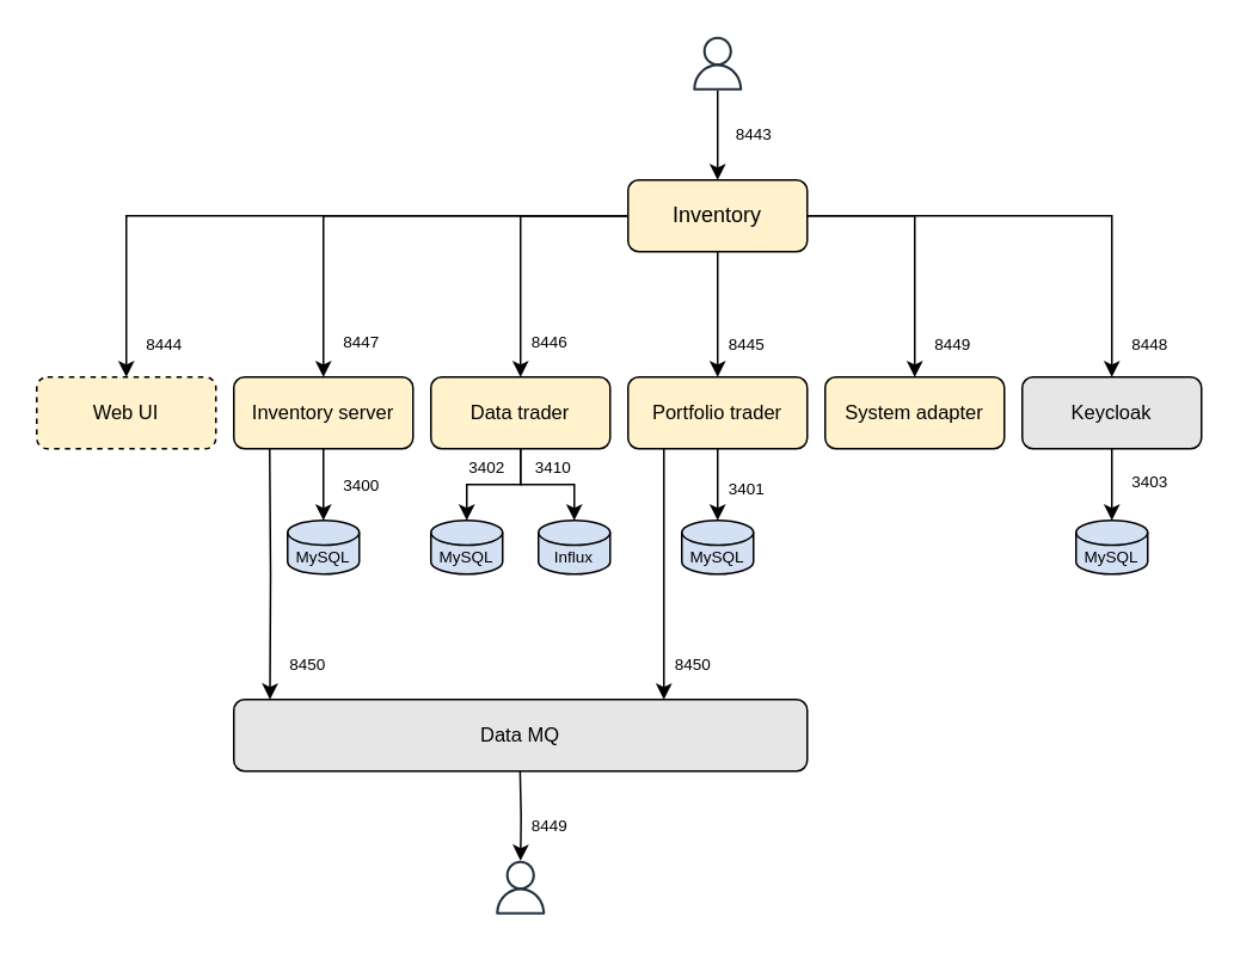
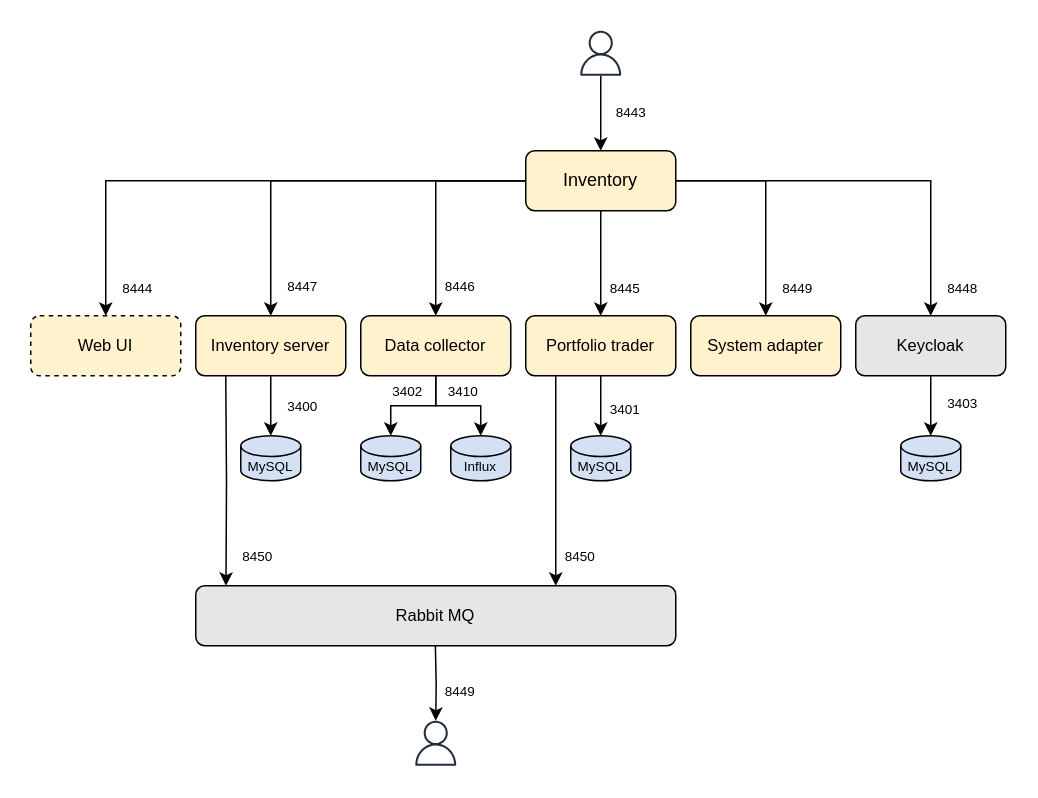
- <mxCell id="15" value="Data trader" style="rounded=1;whiteSpace=wrap;html=1;fontSize=11;fillColor=#FFF2CC;" parent="1" vertex="1"><mxGeometry x="240" y="210" width="100" height="40" as="geometry" /></mxCell>
+ <mxCell id="15" value="Data collector" style="rounded=1;whiteSpace=wrap;html=1;fontSize=11;fillColor=#FFF2CC;" parent="1" vertex="1"><mxGeometry x="240" y="210" width="100" height="40" as="geometry" /></mxCell>
- <mxCell id="39" value="Data MQ" style="rounded=1;whiteSpace=wrap;html=1;fontSize=11;fillColor=#E6E6E6;" vertex="1" parent="1"><mxGeometry x="130" y="390" width="320" height="40" as="geometry" /></mxCell>
+ <mxCell id="39" value="Rabbit MQ" style="rounded=1;whiteSpace=wrap;html=1;fontSize=11;fillColor=#E6E6E6;" vertex="1" parent="1"><mxGeometry x="130" y="390" width="320" height="40" as="geometry" /></mxCell>
